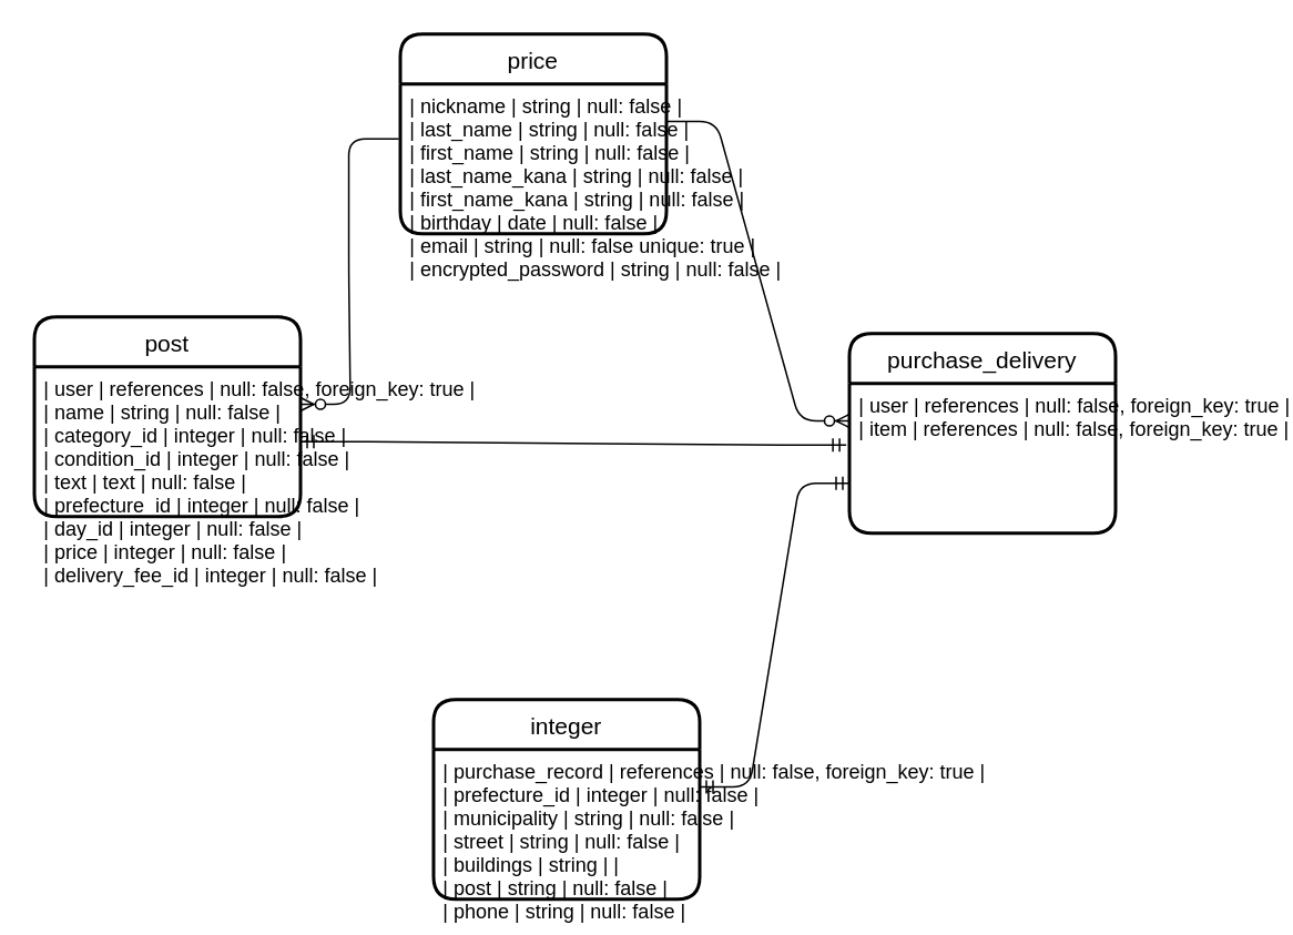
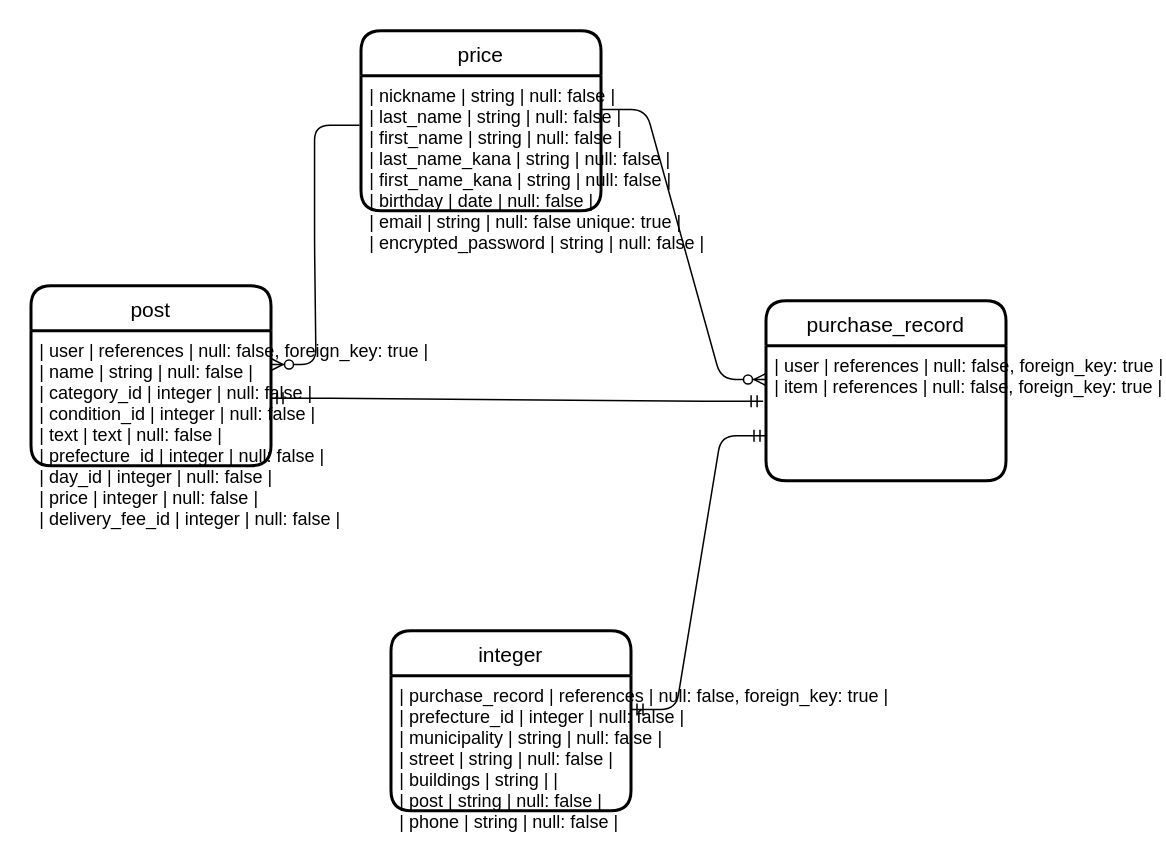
- <mxCell id="4" value="purchase_delivery" style="swimlane;childLayout=stackLayout;horizontal=1;startSize=30;horizontalStack=0;rounded=1;fontSize=14;fontStyle=0;strokeWidth=2;resizeParent=0;resizeLast=1;shadow=0;dashed=0;align=center;" parent="1" vertex="1"><mxGeometry x="510" y="200" width="160" height="120" as="geometry" /></mxCell>
+ <mxCell id="4" value="purchase_record" style="swimlane;childLayout=stackLayout;horizontal=1;startSize=30;horizontalStack=0;rounded=1;fontSize=14;fontStyle=0;strokeWidth=2;resizeParent=0;resizeLast=1;shadow=0;dashed=0;align=center;" parent="1" vertex="1"><mxGeometry x="510" y="200" width="160" height="120" as="geometry" /></mxCell>
